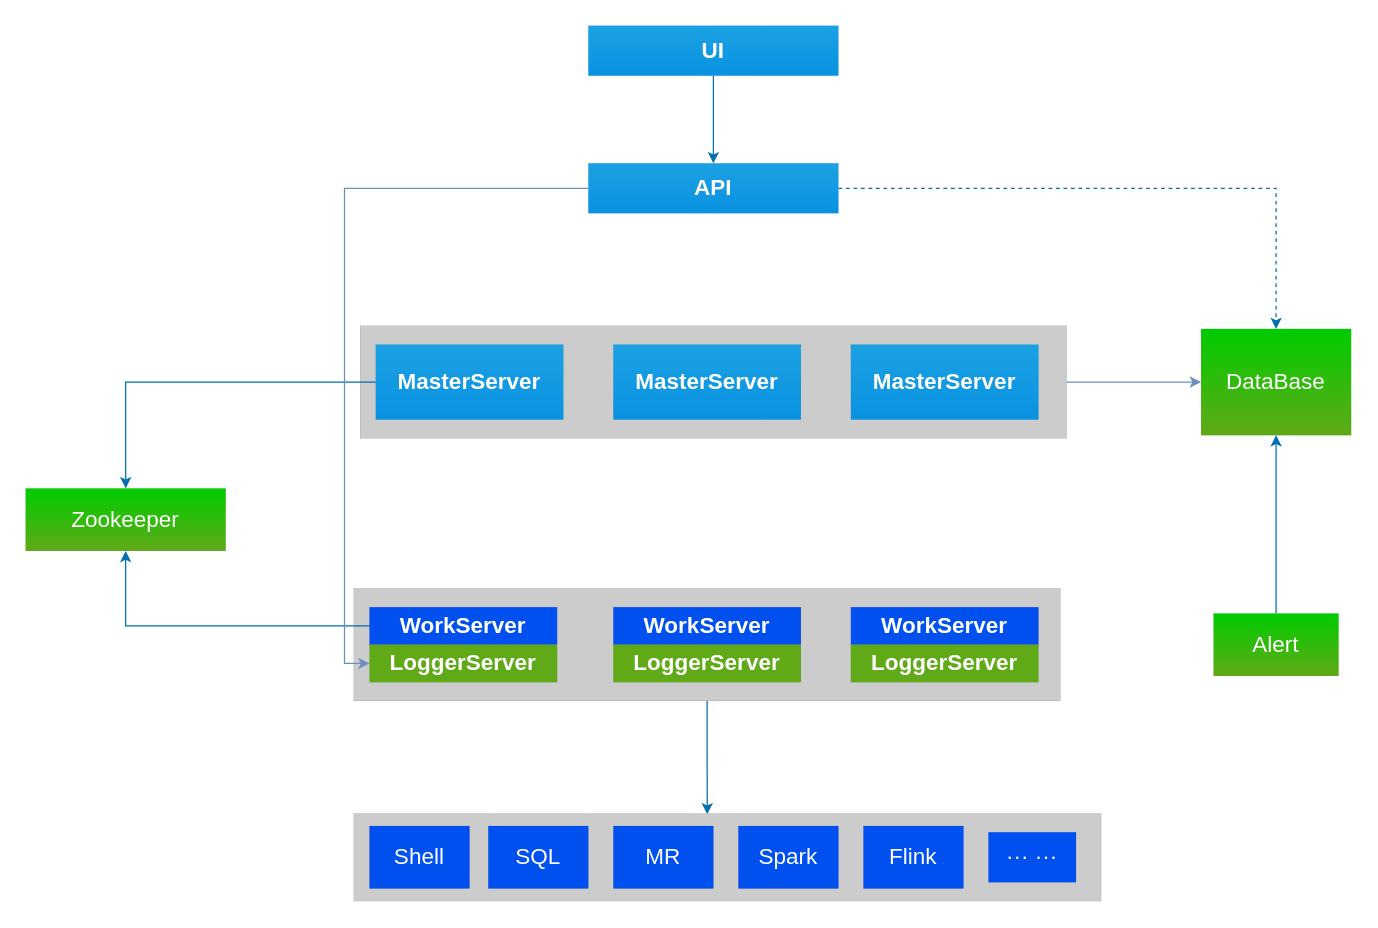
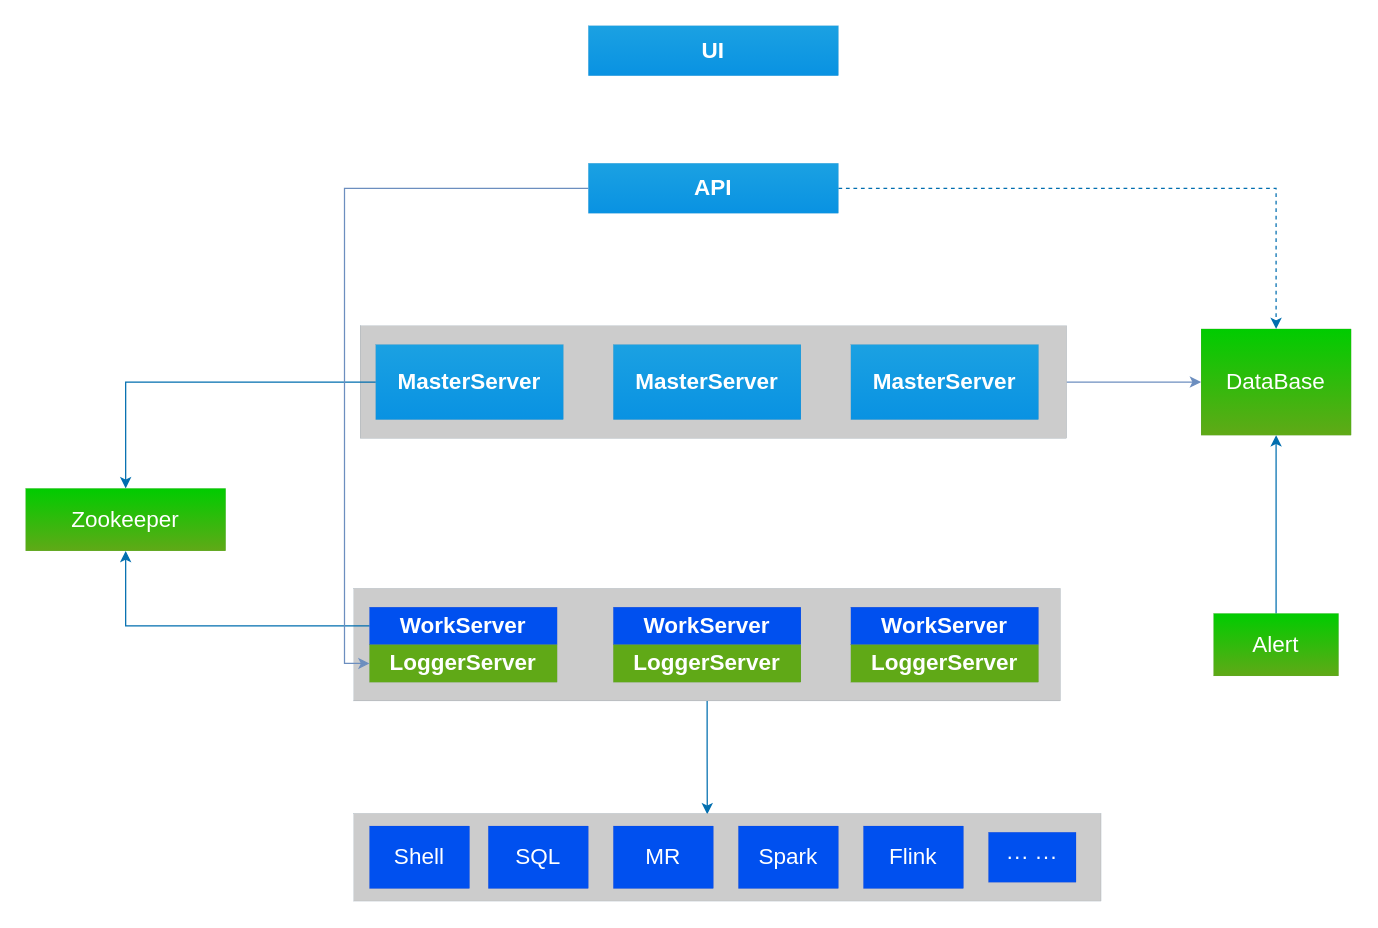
- <mxCell id="6" style="edgeStyle=orthogonalEdgeStyle;rounded=0;orthogonalLoop=1;jettySize=auto;html=1;fontSize=18;fillColor=#1ba1e2;strokeColor=#006EAF;strokeWidth=1;" edge="1" parent="1" source="7" target="3"><mxGeometry relative="1" as="geometry" /></mxCell>
